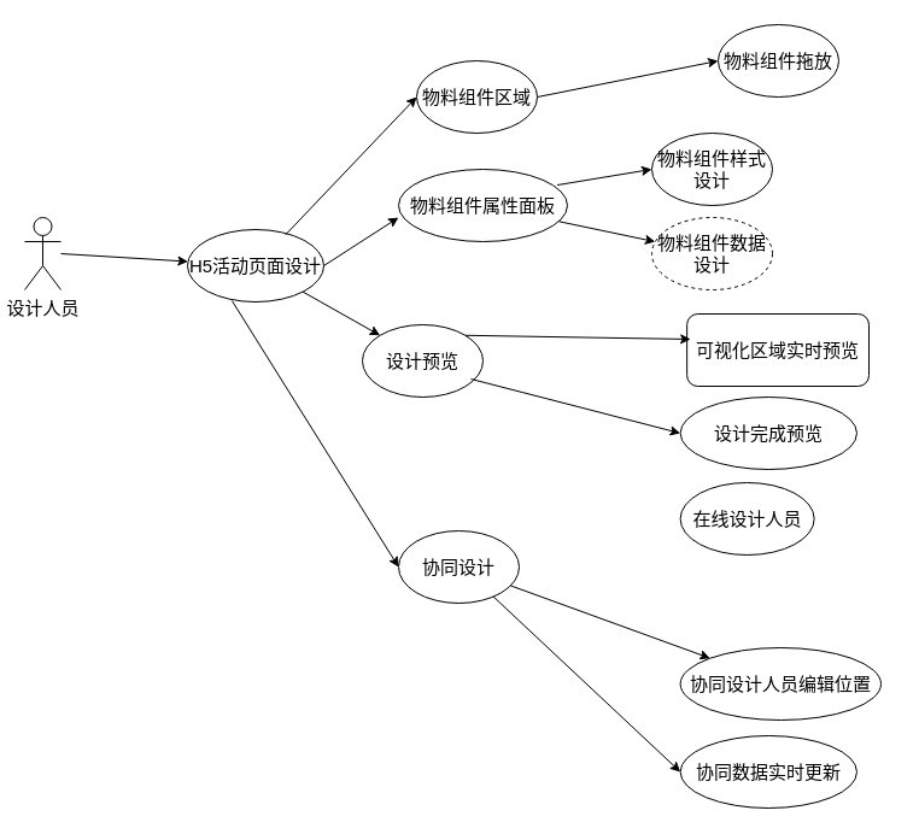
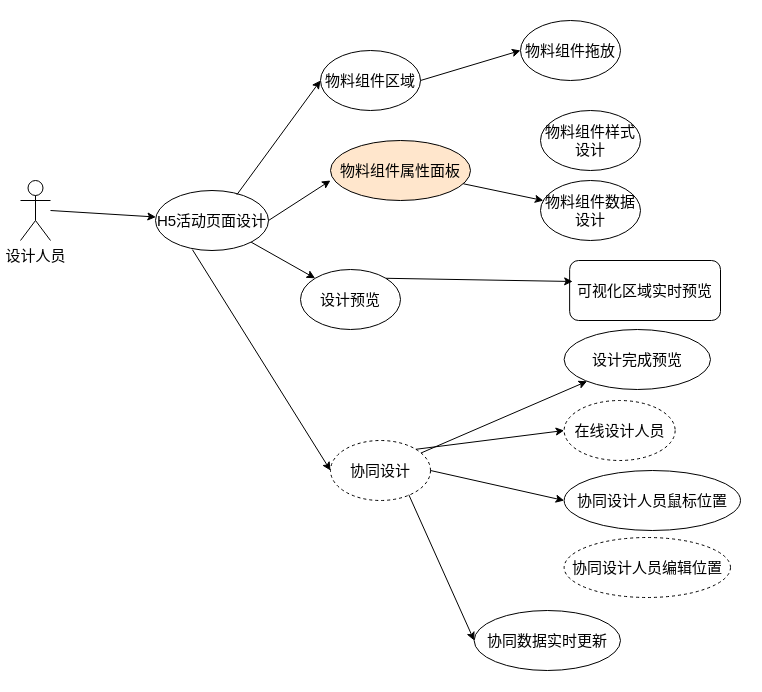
- <mxCell id="5" value="物料组件拖放" style="ellipse;whiteSpace=wrap;html=1;fontSize=15;" parent="1" vertex="1"><mxGeometry x="595" y="20" width="100" height="60" as="geometry" /></mxCell>
+ <mxCell id="5" value="物料组件拖放" style="ellipse;whiteSpace=wrap;html=1;fontSize=15;" parent="1" vertex="1"><mxGeometry x="520" y="20" width="100" height="60" as="geometry" /></mxCell>
- <mxCell id="26" value="物料组件区域" style="ellipse;whiteSpace=wrap;html=1;fontSize=15;" parent="1" vertex="1"><mxGeometry x="345" y="50" width="100" height="60" as="geometry" /></mxCell>
+ <mxCell id="26" value="物料组件区域" style="ellipse;whiteSpace=wrap;html=1;fontSize=15;" parent="1" vertex="1"><mxGeometry x="320" y="50" width="100" height="60" as="geometry" /></mxCell>
- <mxCell id="14" value="" style="endArrow=classic;html=1;rounded=0;entryX=0;entryY=0.5;entryDx=0;entryDy=0;exitX=0.94;exitY=0.217;exitDx=0;exitDy=0;exitPerimeter=0;fontSize=15;" parent="1" source="7" target="9" edge="1"><mxGeometry width="50" height="50" relative="1" as="geometry"><mxPoint x="280" y="230" as="sourcePoint" /><mxPoint x="330" y="180" as="targetPoint" /></mxGeometry></mxCell>
- <mxCell id="7" value="物料组件属性面板" style="ellipse;whiteSpace=wrap;html=1;fontSize=15;" parent="1" vertex="1"><mxGeometry x="330" y="140" width="140" height="60" as="geometry" /></mxCell>
+ <mxCell id="7" value="物料组件属性面板" style="ellipse;whiteSpace=wrap;html=1;fontSize=15;fillColor=#ffe6cc;" parent="1" vertex="1"><mxGeometry x="330" y="140" width="140" height="60" as="geometry" /></mxCell>
- <mxCell id="10" value="物料组件数据设计" style="ellipse;whiteSpace=wrap;html=1;fontSize=15;dashed=1;" parent="1" vertex="1"><mxGeometry x="540" y="180" width="100" height="60" as="geometry" /></mxCell>
+ <mxCell id="10" value="物料组件数据设计" style="ellipse;whiteSpace=wrap;html=1;fontSize=15;" parent="1" vertex="1"><mxGeometry x="540" y="180" width="100" height="60" as="geometry" /></mxCell>
- <mxCell id="30" value="" style="endArrow=classic;html=1;rounded=0;exitX=0.9;exitY=0.75;exitDx=0;exitDy=0;entryX=0;entryY=0.5;entryDx=0;entryDy=0;exitPerimeter=0;fontSize=15;" parent="1" source="8" target="29" edge="1"><mxGeometry width="50" height="50" relative="1" as="geometry"><mxPoint x="448" y="309" as="sourcePoint" /><mxPoint x="581" y="291" as="targetPoint" /></mxGeometry></mxCell>
- <mxCell id="18" value="在线设计人员" style="ellipse;whiteSpace=wrap;html=1;fontSize=15;" parent="1" vertex="1"><mxGeometry x="563.64" y="400" width="111" height="60" as="geometry" /></mxCell>
+ <mxCell id="18" value="在线设计人员" style="ellipse;whiteSpace=wrap;html=1;fontSize=15;dashed=1;" parent="1" vertex="1"><mxGeometry x="563.64" y="400" width="111" height="60" as="geometry" /></mxCell>
+ <mxCell id="22" value="" style="endArrow=classic;html=1;rounded=0;exitX=1;exitY=0;exitDx=0;exitDy=0;entryX=0;entryY=0.5;entryDx=0;entryDy=0;fontSize=15;" parent="1" source="16" target="18" edge="1"><mxGeometry width="50" height="50" relative="1" as="geometry"><mxPoint x="425.995" y="478.787" as="sourcePoint" /><mxPoint x="921.64" y="640" as="targetPoint" /></mxGeometry></mxCell>
- <mxCell id="16" value="协同设计" style="ellipse;whiteSpace=wrap;html=1;fontSize=15;" parent="1" vertex="1"><mxGeometry x="330" y="440" width="100" height="60" as="geometry" /></mxCell>
+ <mxCell id="16" value="协同设计" style="ellipse;whiteSpace=wrap;html=1;fontSize=15;dashed=1;" parent="1" vertex="1"><mxGeometry x="330" y="440" width="100" height="60" as="geometry" /></mxCell>
+ <mxCell id="23" value="" style="endArrow=classic;html=1;rounded=0;entryX=0;entryY=0.5;entryDx=0;entryDy=0;exitX=1;exitY=0.5;exitDx=0;exitDy=0;fontSize=15;" parent="1" source="16" target="19" edge="1"><mxGeometry width="50" height="50" relative="1" as="geometry"><mxPoint x="430" y="480" as="sourcePoint" /><mxPoint x="921.64" y="640" as="targetPoint" /></mxGeometry></mxCell>
+ <mxCell id="19" value="协同设计人员鼠标位置" style="ellipse;whiteSpace=wrap;html=1;fontSize=15;" parent="1" vertex="1"><mxGeometry x="563.64" y="470" width="176.36" height="60" as="geometry" /></mxCell>
- <mxCell id="24" value="" style="endArrow=classic;html=1;rounded=0;fontSize=15;" parent="1" source="16" target="20" edge="1"><mxGeometry width="50" height="50" relative="1" as="geometry"><mxPoint x="441.64" y="500" as="sourcePoint" /><mxPoint x="560.64" y="430" as="targetPoint" /></mxGeometry></mxCell>
+ <mxCell id="24" value="" style="endArrow=classic;html=1;rounded=0;fontSize=15;" parent="1" source="16" target="29" edge="1"><mxGeometry width="50" height="50" relative="1" as="geometry"><mxPoint x="441.64" y="500" as="sourcePoint" /><mxPoint x="560.64" y="430" as="targetPoint" /></mxGeometry></mxCell>
- <mxCell id="20" value="协同设计人员编辑位置" style="ellipse;whiteSpace=wrap;html=1;fontSize=15;" parent="1" vertex="1"><mxGeometry x="563.64" y="537" width="166.36" height="60" as="geometry" /></mxCell>
+ <mxCell id="20" value="协同设计人员编辑位置" style="ellipse;whiteSpace=wrap;html=1;fontSize=15;dashed=1;" parent="1" vertex="1"><mxGeometry x="563.64" y="537" width="166.36" height="60" as="geometry" /></mxCell>
- <mxCell id="21" value="协同数据实时更新" style="ellipse;whiteSpace=wrap;html=1;fontSize=15;" parent="1" vertex="1"><mxGeometry x="563.64" y="610" width="146.36" height="60" as="geometry" /></mxCell>
+ <mxCell id="21" value="协同数据实时更新" style="ellipse;whiteSpace=wrap;html=1;fontSize=15;" parent="1" vertex="1"><mxGeometry x="473.64" y="610" width="146.36" height="60" as="geometry" /></mxCell>
